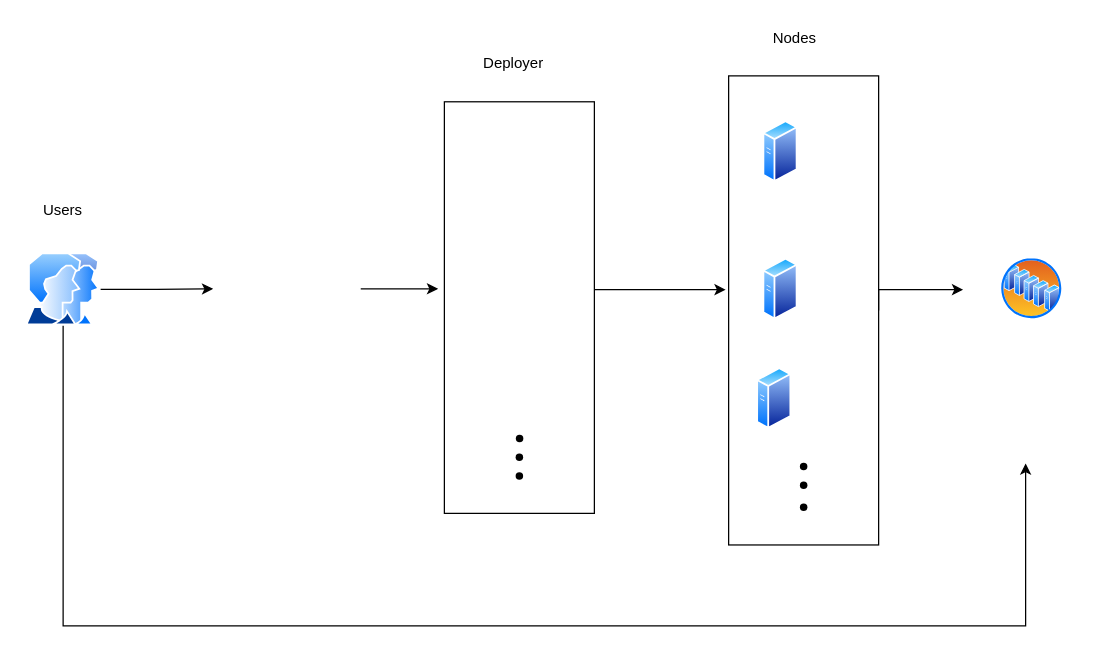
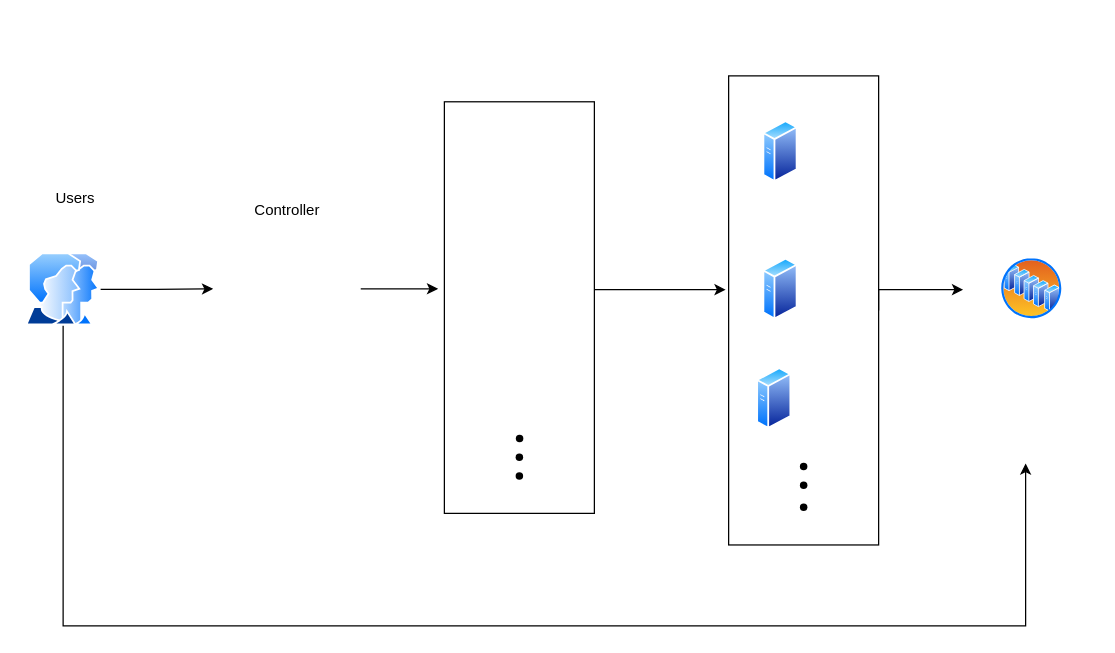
- <mxCell id="27" value="Nodes" style="text;html=1;resizable=0;autosize=1;align=center;verticalAlign=middle;points=[];fillColor=none;strokeColor=none;rounded=0;" parent="1" vertex="1"><mxGeometry x="610" y="20" width="50" height="20" as="geometry" /></mxCell>
- <mxCell id="24" value="Deployer" style="text;html=1;resizable=0;autosize=1;align=center;verticalAlign=middle;points=[];fillColor=none;strokeColor=none;rounded=0;" parent="1" vertex="1"><mxGeometry x="380" y="40" width="60" height="20" as="geometry" /></mxCell>
- <mxCell id="26" value="Users" style="text;html=1;strokeColor=none;fillColor=none;align=center;verticalAlign=middle;whiteSpace=wrap;rounded=0;" parent="1" vertex="1"><mxGeometry y="158.24" width="40" height="20" as="geometry" x="30" /></mxCell>
+ <mxCell id="26" value="Users" style="text;html=1;strokeColor=none;fillColor=none;align=center;verticalAlign=middle;whiteSpace=wrap;rounded=0;" parent="1" vertex="1"><mxGeometry x="40" y="148.24" width="40" height="20" as="geometry" /></mxCell>
+ <mxCell id="25" value="Controller" style="text;html=1;resizable=0;autosize=1;align=center;verticalAlign=middle;points=[];fillColor=none;strokeColor=none;rounded=0;" parent="1" vertex="1"><mxGeometry x="194.05" y="158.24" width="70" height="20" as="geometry" /></mxCell>
